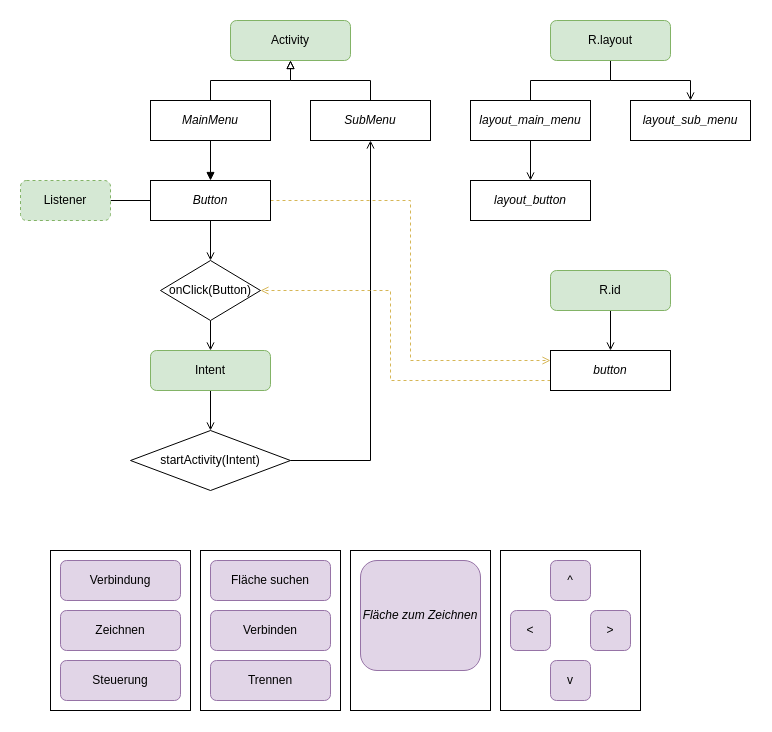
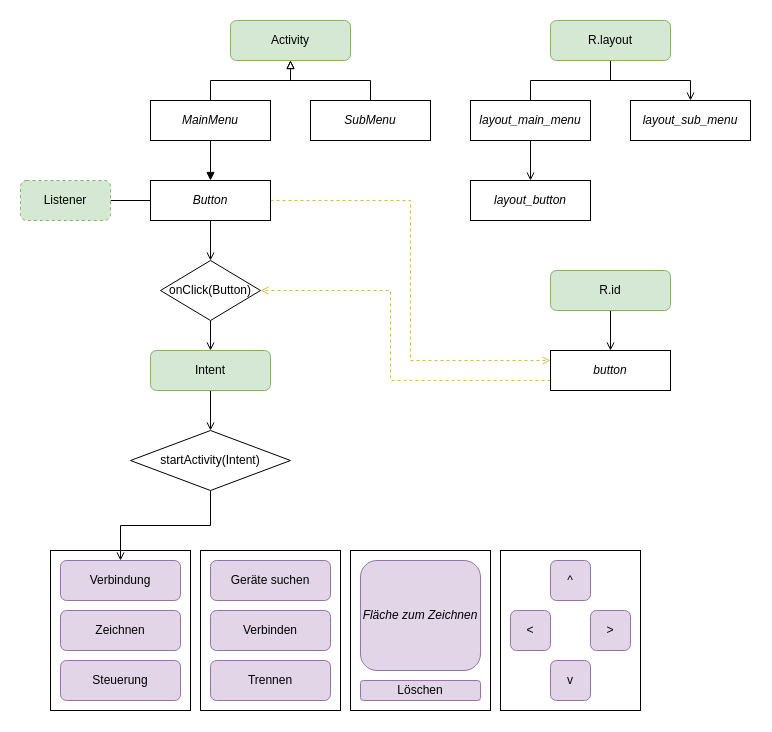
- <mxCell id="24" style="edgeStyle=orthogonalEdgeStyle;rounded=0;orthogonalLoop=1;jettySize=auto;html=1;entryX=0.5;entryY=1;entryDx=0;entryDy=0;endArrow=open;endFill=0;" edge="1" parent="1" source="25" target="7"><mxGeometry relative="1" as="geometry" /></mxCell>
+ <mxCell id="24" style="edgeStyle=orthogonalEdgeStyle;rounded=0;orthogonalLoop=1;jettySize=auto;html=1;endArrow=open;endFill=0;" edge="1" parent="1" source="25" target="30"><mxGeometry relative="1" as="geometry" /></mxCell>
- <mxCell id="33" value="Fläche suchen" style="rounded=1;whiteSpace=wrap;html=1;fontSize=12;glass=0;strokeWidth=1;shadow=0;fillColor=#e1d5e7;strokeColor=#9673a6;" vertex="1" parent="1"><mxGeometry x="210" y="560" width="120" height="40" as="geometry" /></mxCell>
+ <mxCell id="33" value="Geräte suchen" style="rounded=1;whiteSpace=wrap;html=1;fontSize=12;glass=0;strokeWidth=1;shadow=0;fillColor=#e1d5e7;strokeColor=#9673a6;" vertex="1" parent="1"><mxGeometry x="210" y="560" width="120" height="40" as="geometry" /></mxCell>
+ <mxCell id="37" value="Löschen" style="rounded=1;whiteSpace=wrap;html=1;fontSize=12;glass=0;strokeWidth=1;shadow=0;fillColor=#e1d5e7;strokeColor=#9673a6;" vertex="1" parent="1"><mxGeometry x="360" y="680" width="120" height="20" as="geometry" /></mxCell>
